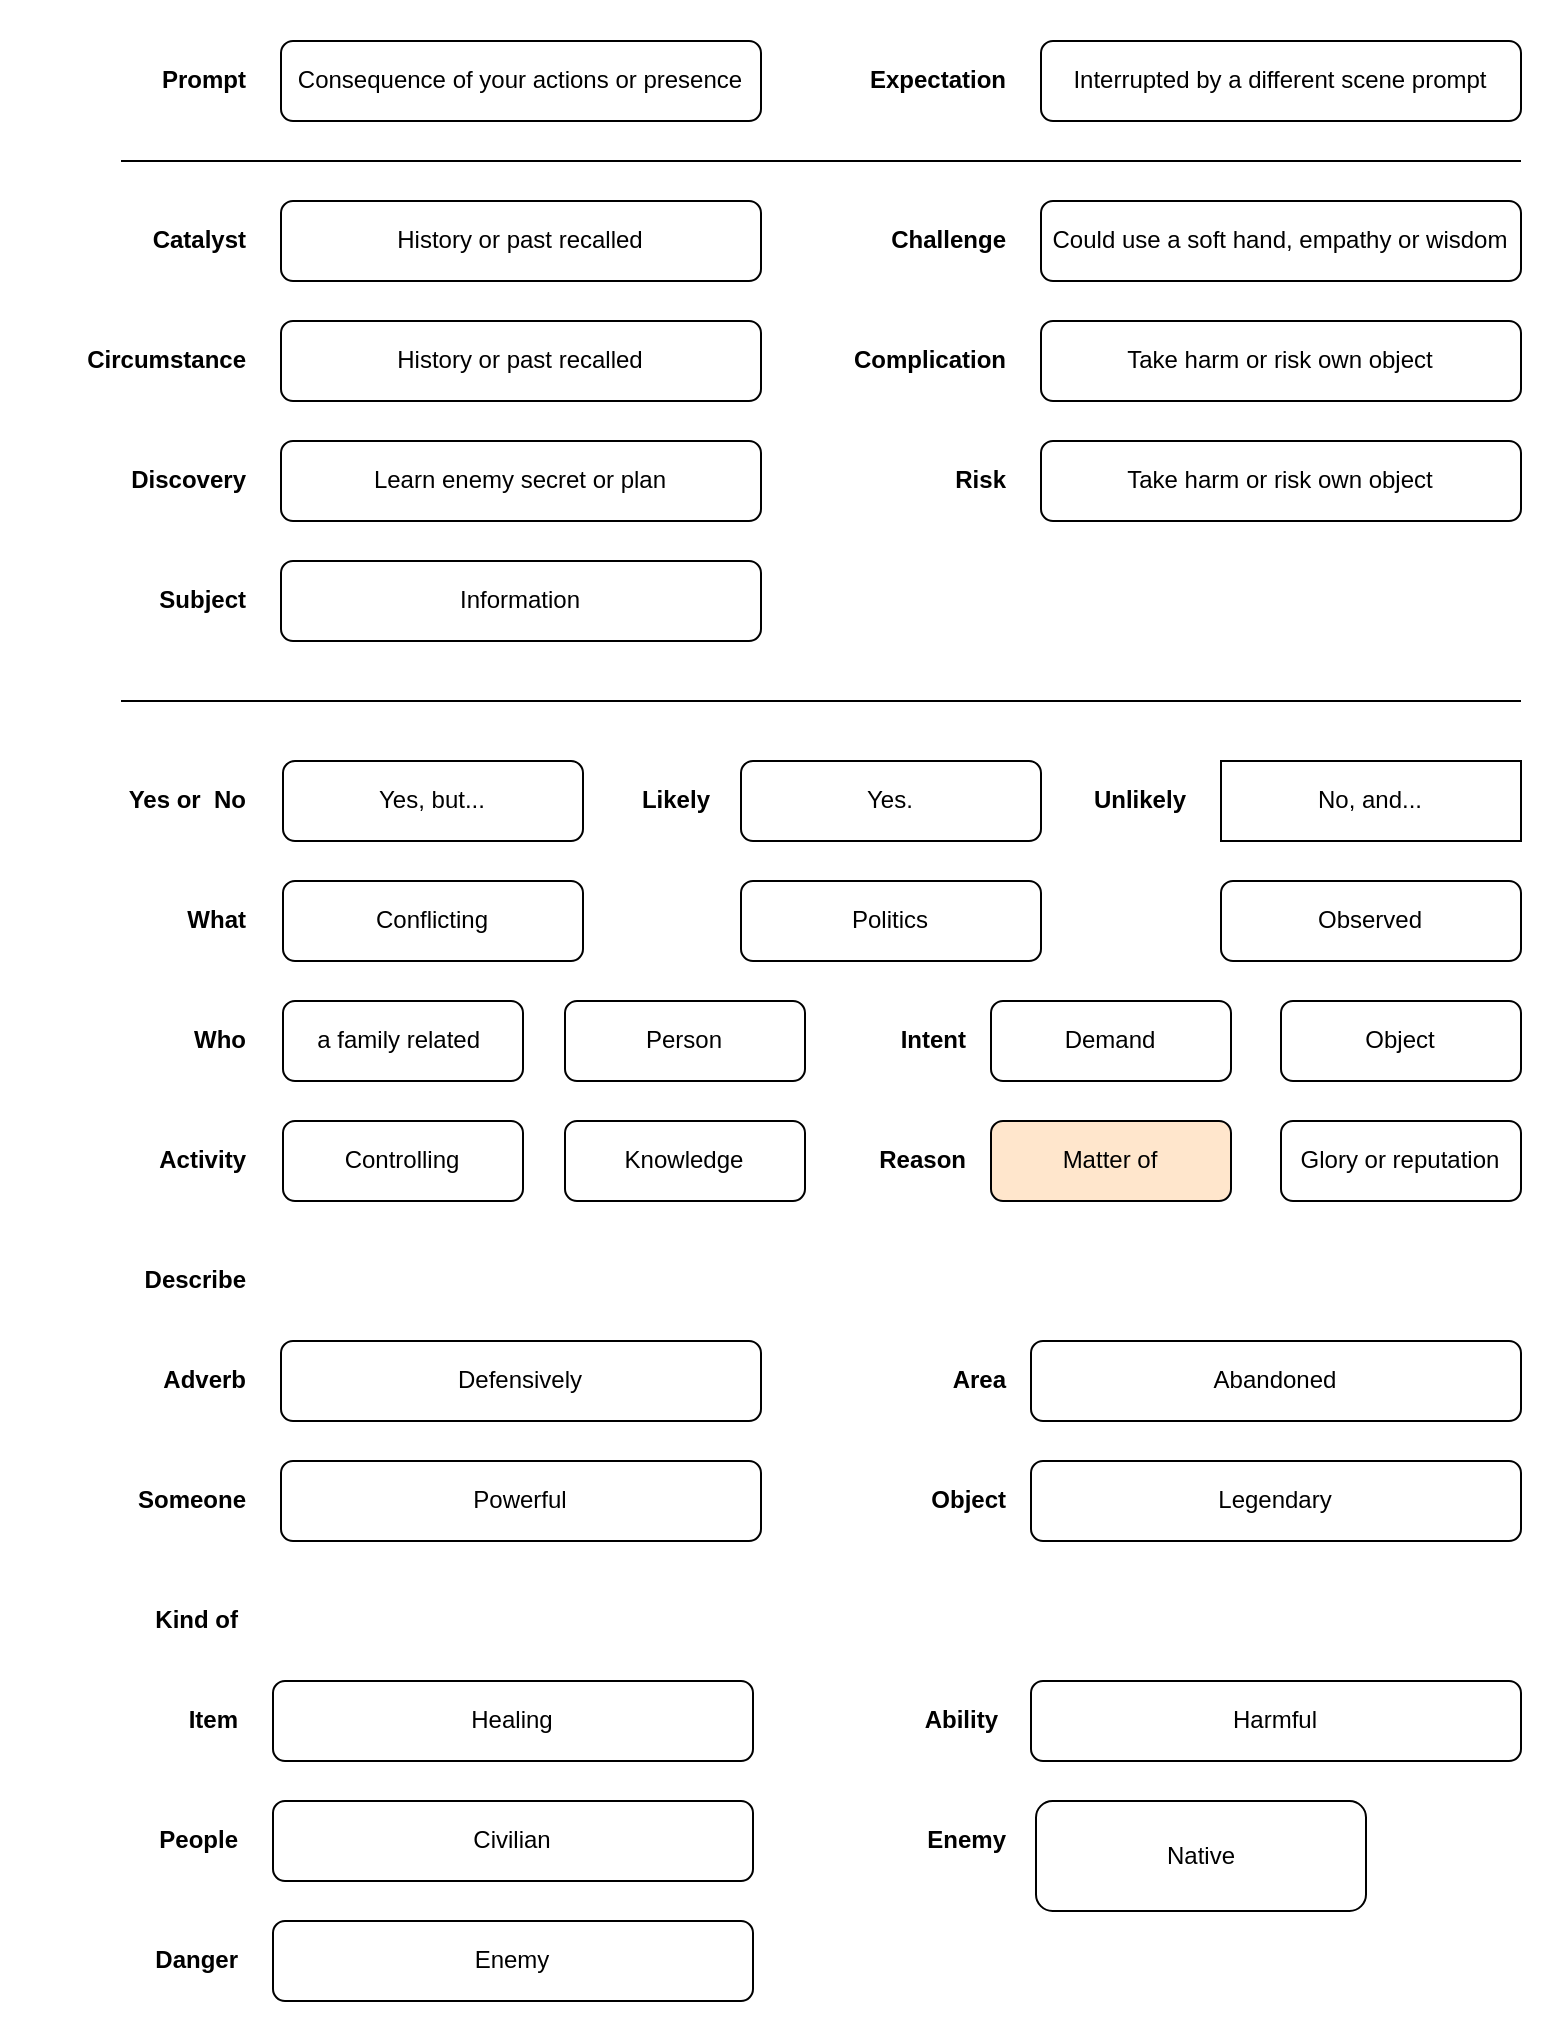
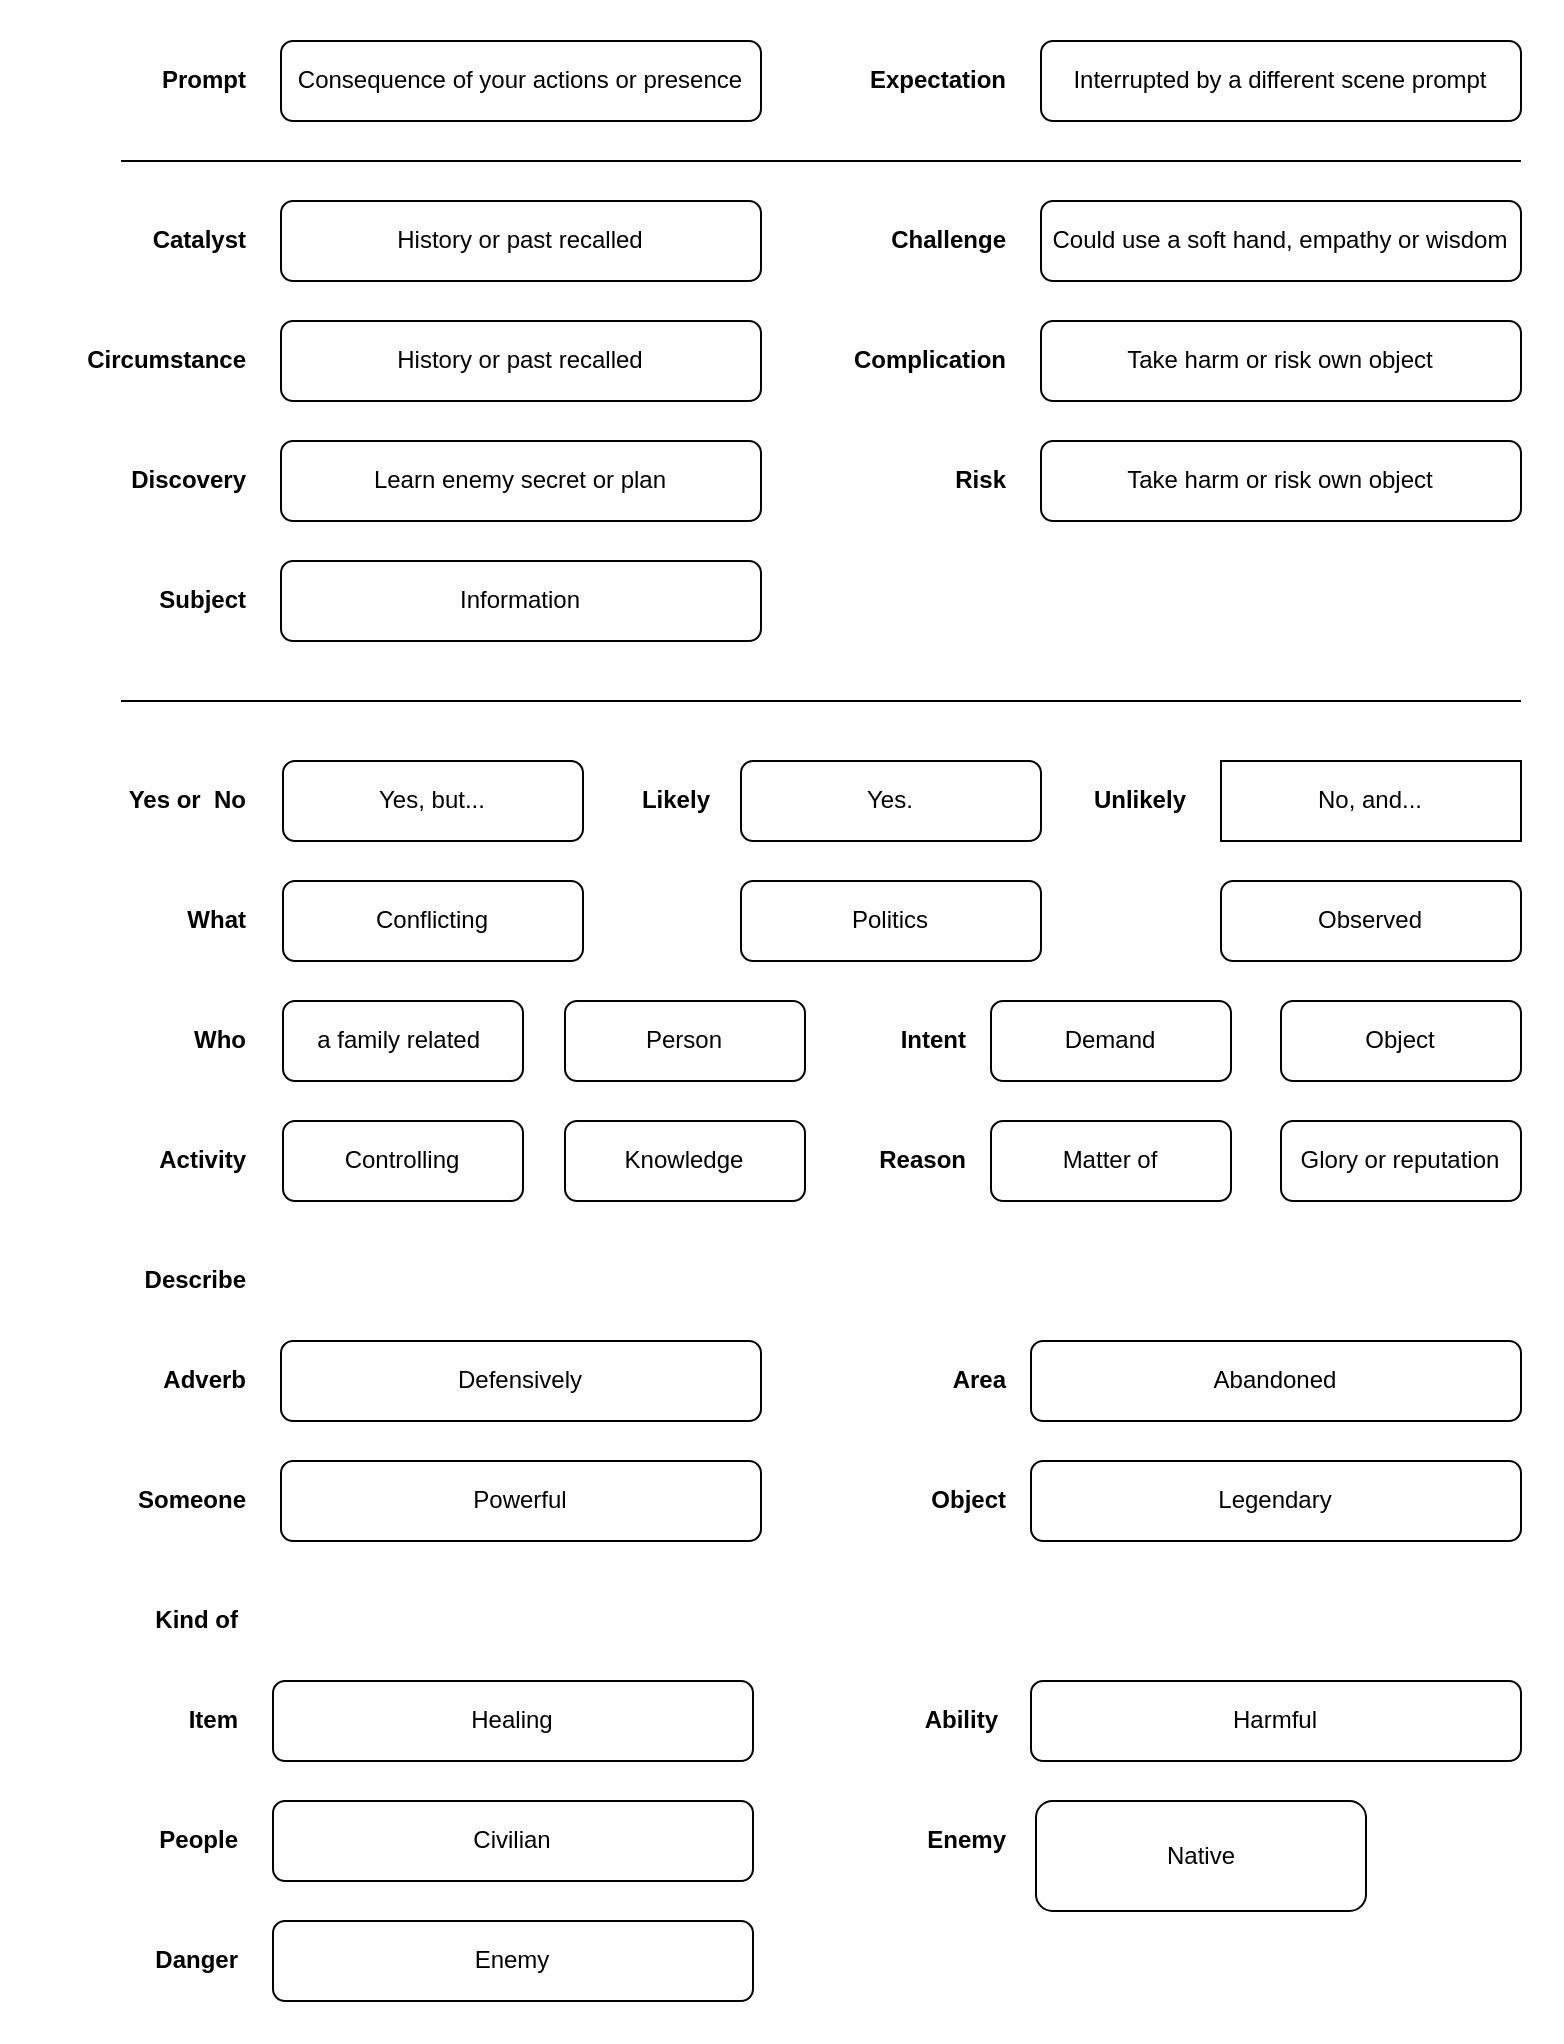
- <mxCell id="50" value="Matter of" style="rounded=1;whiteSpace=wrap;html=1;fontSize=12;labelBackgroundColor=none;fillColor=#ffe6cc;" vertex="1" parent="1"><mxGeometry x="495" y="560" width="120" height="40" as="geometry" /></mxCell>
+ <mxCell id="50" value="Matter of" style="rounded=1;whiteSpace=wrap;html=1;fontSize=12;labelBackgroundColor=none;" vertex="1" parent="1"><mxGeometry x="495" y="560" width="120" height="40" as="geometry" /></mxCell>
